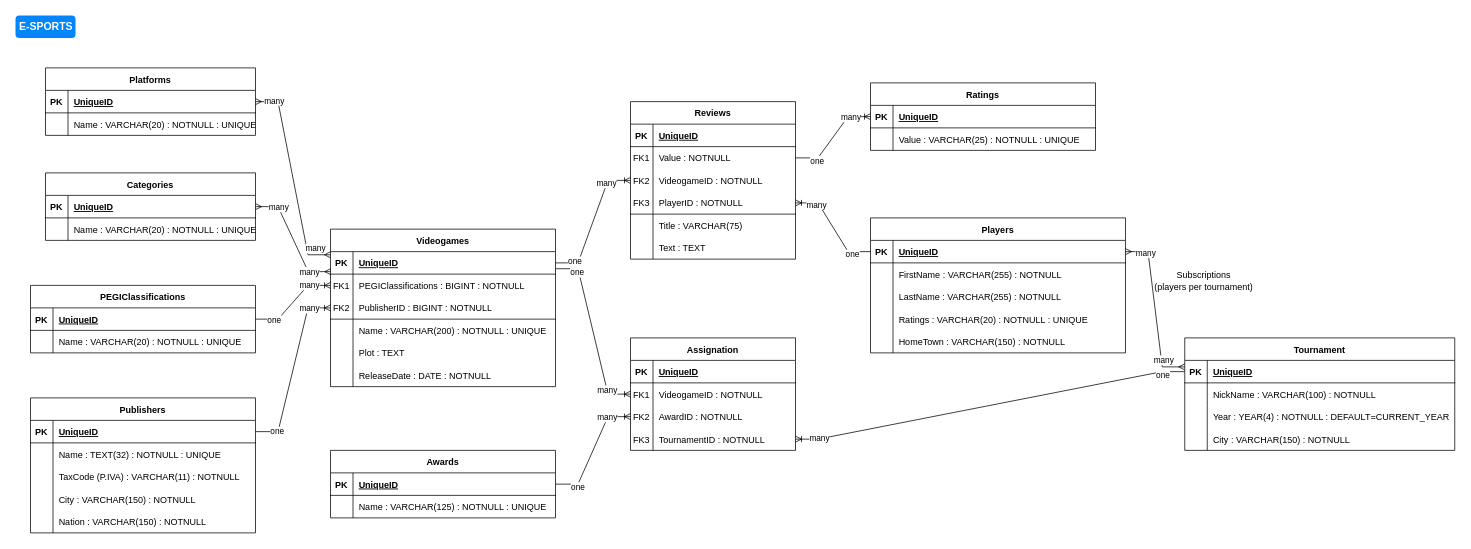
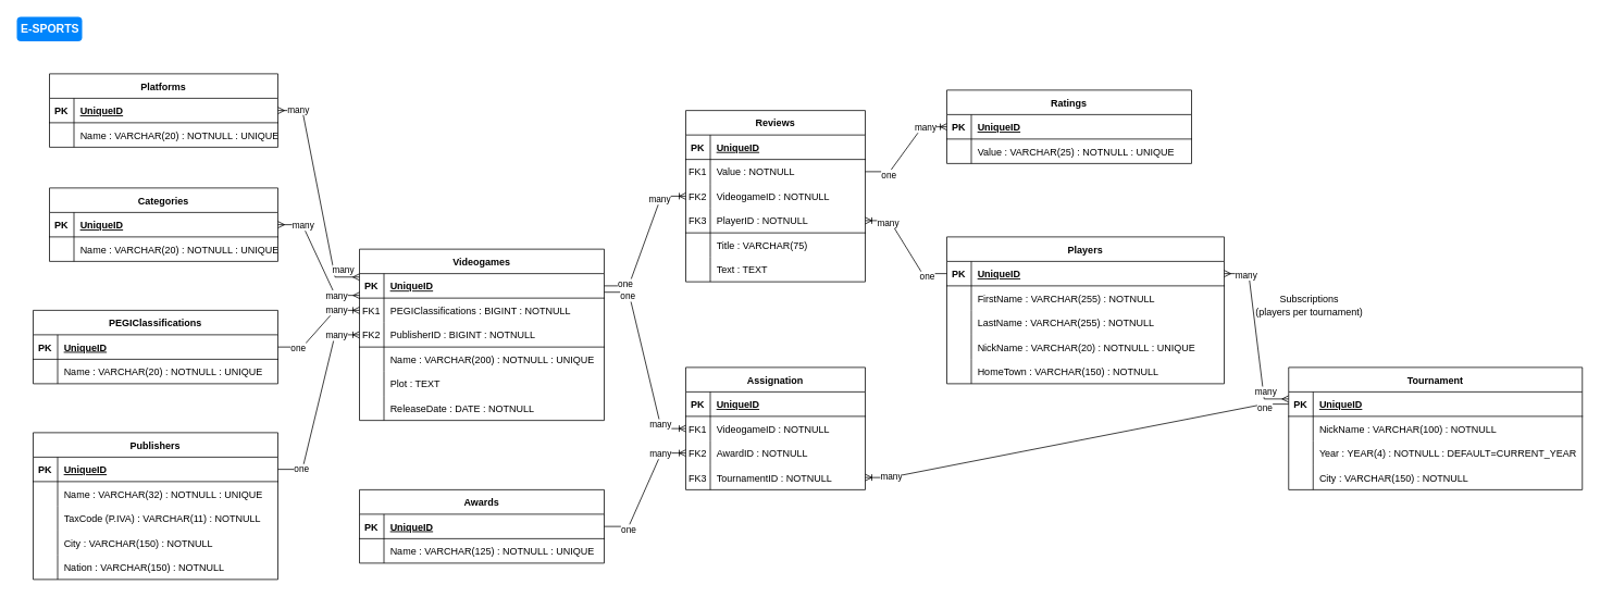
- <mxCell id="84" value="Ratings : VARCHAR(20) : NOTNULL : UNIQUE" style="shape=partialRectangle;connectable=0;fillColor=none;top=0;left=0;bottom=0;right=0;align=left;spacingLeft=6;overflow=hidden;" parent="82" vertex="1"><mxGeometry x="30" width="310" height="30" as="geometry"><mxRectangle width="310" height="30" as="alternateBounds" /></mxGeometry></mxCell>
+ <mxCell id="84" value="NickName : VARCHAR(20) : NOTNULL : UNIQUE" style="shape=partialRectangle;connectable=0;fillColor=none;top=0;left=0;bottom=0;right=0;align=left;spacingLeft=6;overflow=hidden;" parent="82" vertex="1"><mxGeometry x="30" width="310" height="30" as="geometry"><mxRectangle width="310" height="30" as="alternateBounds" /></mxGeometry></mxCell>
- <mxCell id="28" value="Name : TEXT(32) : NOTNULL : UNIQUE" style="shape=partialRectangle;connectable=0;fillColor=none;top=0;left=0;bottom=0;right=0;align=left;spacingLeft=6;overflow=hidden;" parent="26" vertex="1"><mxGeometry x="30" width="270" height="30" as="geometry"><mxRectangle width="270" height="30" as="alternateBounds" /></mxGeometry></mxCell>
+ <mxCell id="28" value="Name : VARCHAR(32) : NOTNULL : UNIQUE" style="shape=partialRectangle;connectable=0;fillColor=none;top=0;left=0;bottom=0;right=0;align=left;spacingLeft=6;overflow=hidden;" parent="26" vertex="1"><mxGeometry x="30" width="270" height="30" as="geometry"><mxRectangle width="270" height="30" as="alternateBounds" /></mxGeometry></mxCell>
